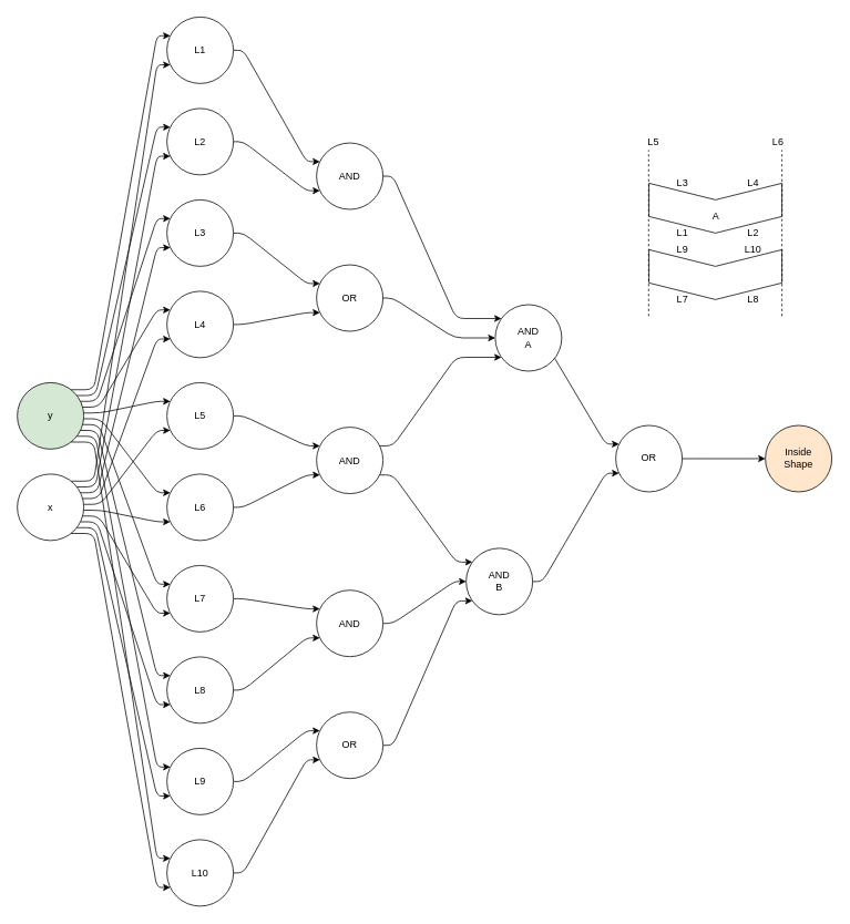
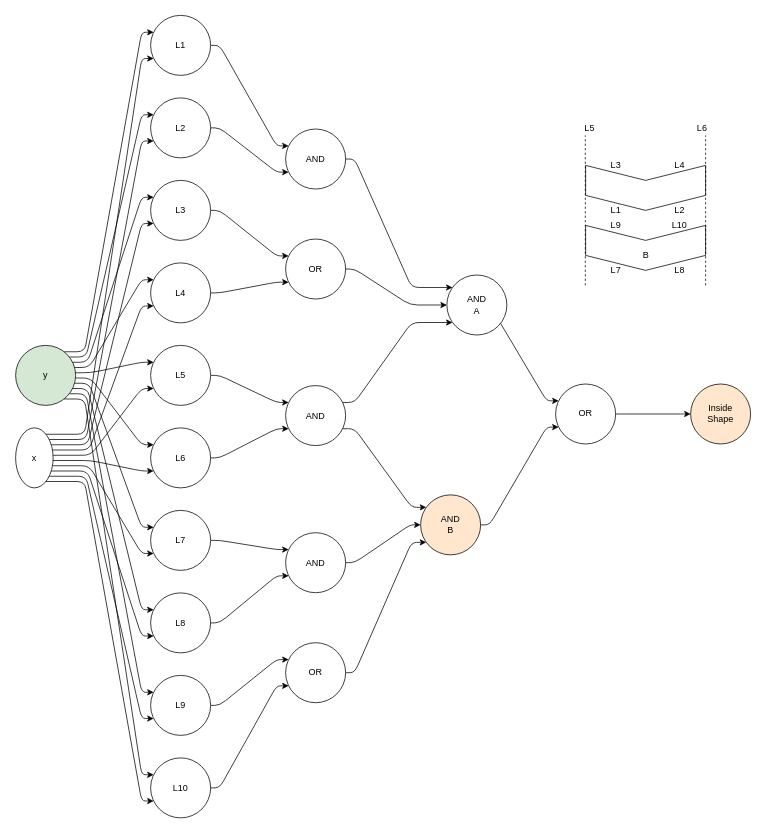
- <mxCell id="72" value="A" style="text;html=1;align=center;verticalAlign=middle;resizable=0;points=[];autosize=1;strokeColor=none;" parent="63" vertex="1"><mxGeometry x="70" y="30" width="20" height="20" as="geometry" /></mxCell>
+ <mxCell id="81" value="B" style="text;html=1;align=center;verticalAlign=middle;resizable=0;points=[];autosize=1;strokeColor=none;" parent="73" vertex="1"><mxGeometry x="70" y="30" width="20" height="20" as="geometry" /></mxCell>
- <mxCell id="12" value="x" style="ellipse;whiteSpace=wrap;html=1;aspect=fixed;glass=0;" parent="1" vertex="1"><mxGeometry y="570" width="80" height="80" as="geometry" x="20" /></mxCell>
+ <mxCell id="12" value="x" style="ellipse;whiteSpace=wrap;html=1;aspect=fixed;glass=0;" parent="1" vertex="1"><mxGeometry x="20" y="570" width="50" height="80" as="geometry" /></mxCell>
- <mxCell id="58" value="AND&lt;br&gt;B" style="ellipse;whiteSpace=wrap;html=1;aspect=fixed;glass=0;" parent="1" vertex="1"><mxGeometry x="560" y="659.319" width="80" height="80" as="geometry" /></mxCell>
+ <mxCell id="58" value="AND&lt;br&gt;B" style="ellipse;whiteSpace=wrap;html=1;aspect=fixed;glass=0;fillColor=#ffe6cc;" parent="1" vertex="1"><mxGeometry x="560" y="659.319" width="80" height="80" as="geometry" /></mxCell>
